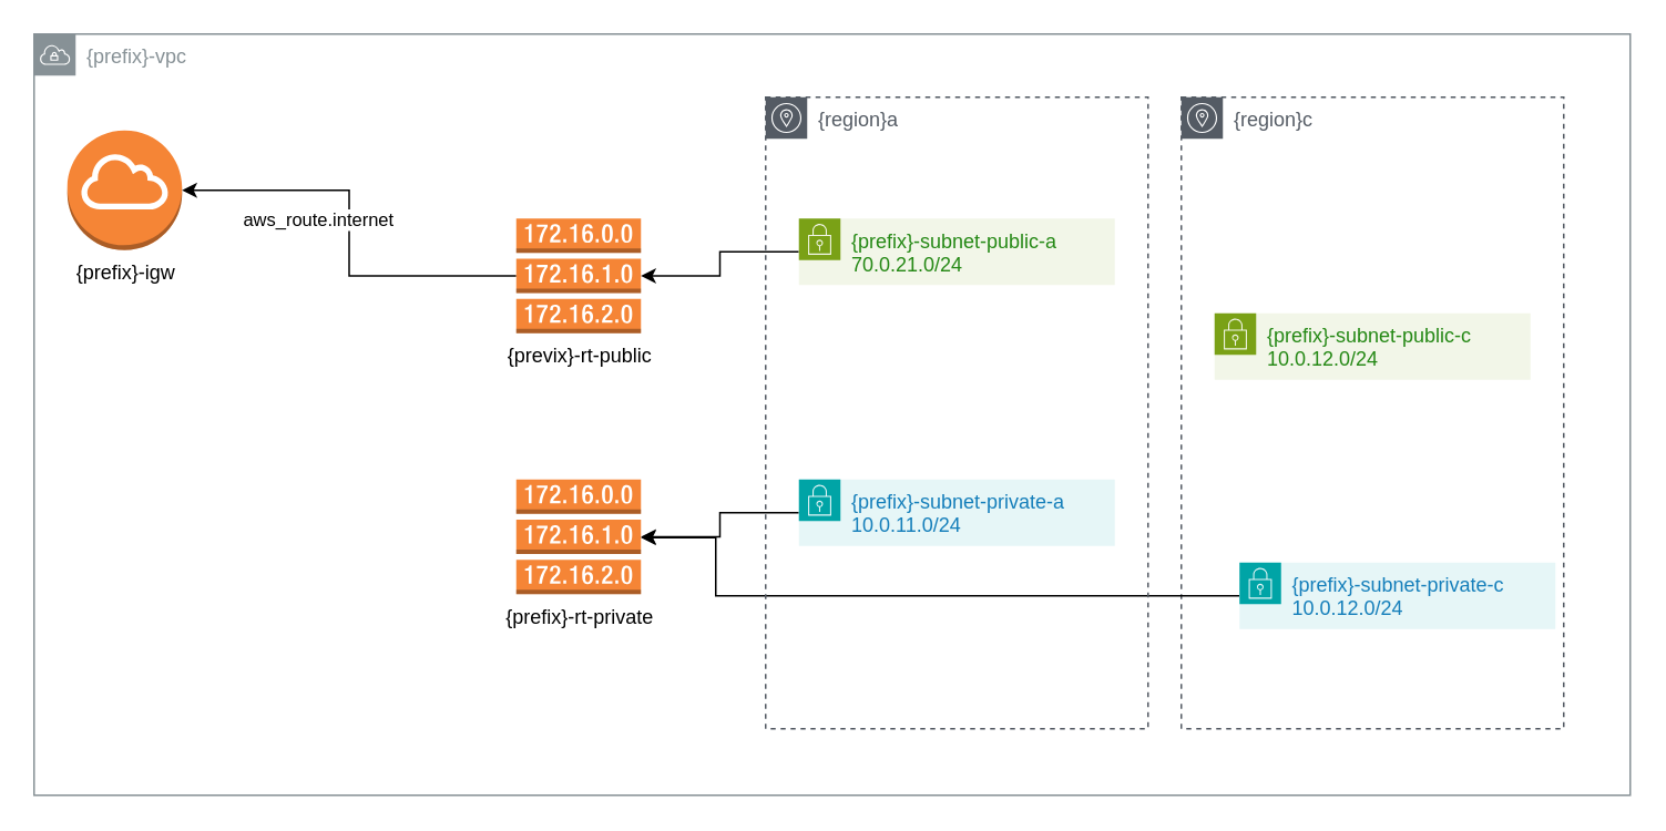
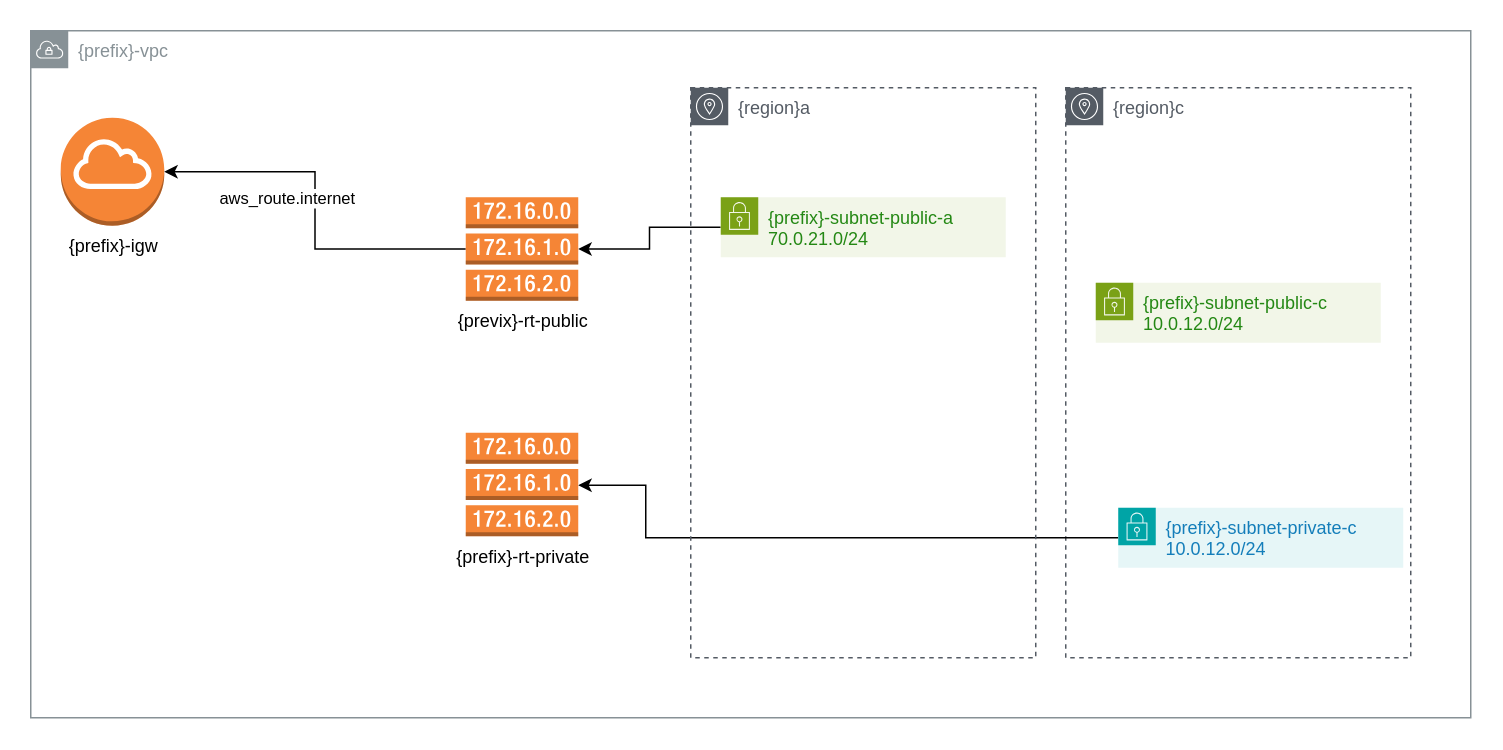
- <mxCell id="12" style="edgeStyle=orthogonalEdgeStyle;rounded=0;orthogonalLoop=1;jettySize=auto;html=1;" edge="1" parent="1" source="13" target="8"><mxGeometry relative="1" as="geometry" /></mxCell>
- <mxCell id="13" value="{prefix}-subnet-private-a&lt;div&gt;10.0.11.0/24&lt;br&gt;&lt;/div&gt;" style="points=[[0,0],[0.25,0],[0.5,0],[0.75,0],[1,0],[1,0.25],[1,0.5],[1,0.75],[1,1],[0.75,1],[0.5,1],[0.25,1],[0,1],[0,0.75],[0,0.5],[0,0.25]];outlineConnect=0;gradientColor=none;html=1;whiteSpace=wrap;fontSize=12;fontStyle=0;container=1;pointerEvents=0;collapsible=0;recursiveResize=0;shape=mxgraph.aws4.group;grIcon=mxgraph.aws4.group_security_group;grStroke=0;strokeColor=#00A4A6;fillColor=#E6F6F7;verticalAlign=top;align=left;spacingLeft=30;fontColor=#147EBA;dashed=0;" vertex="1" parent="1"><mxGeometry x="480" y="288" width="190" height="40" as="geometry" /></mxCell>
